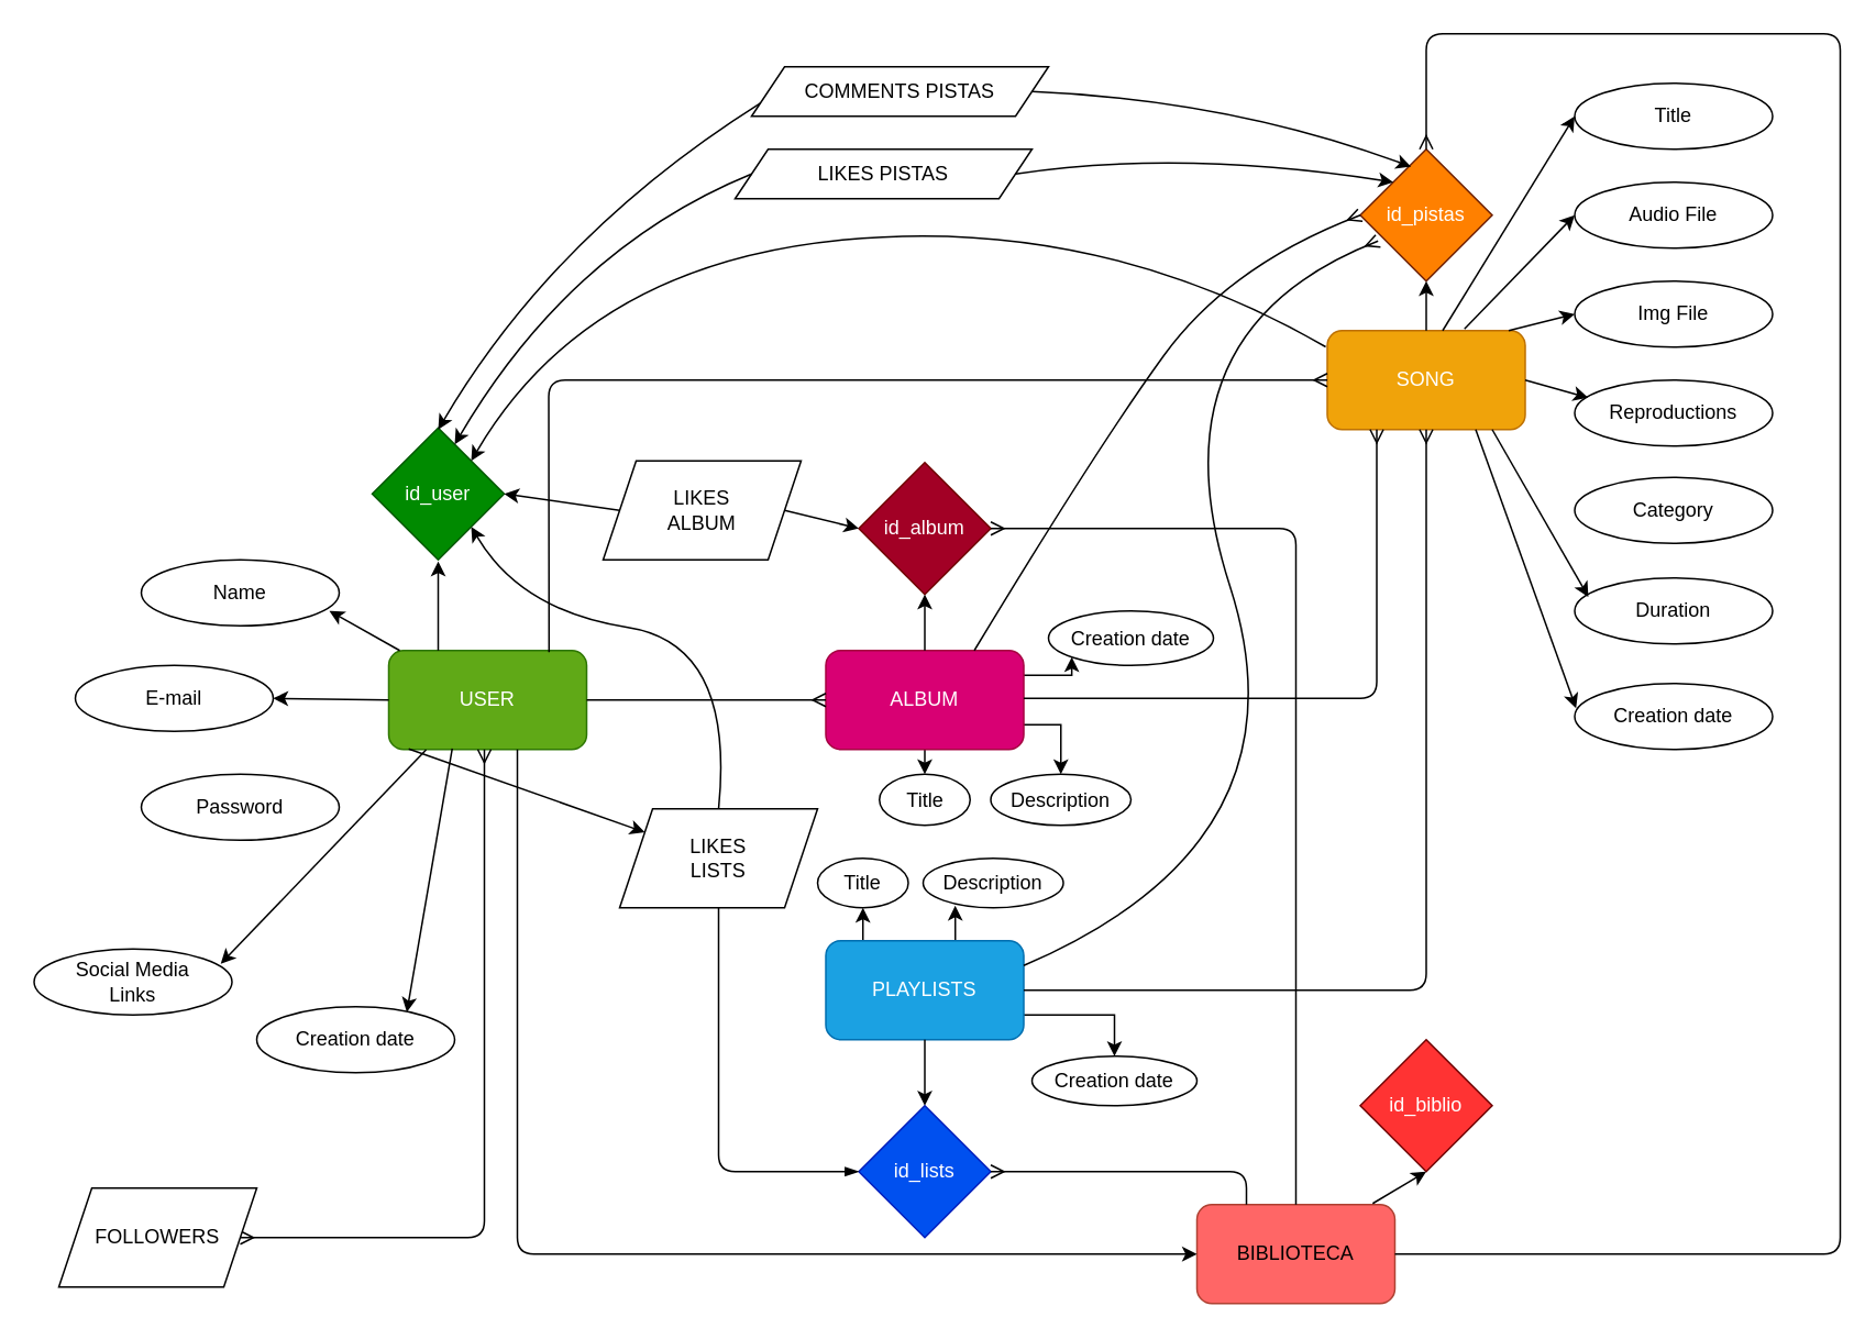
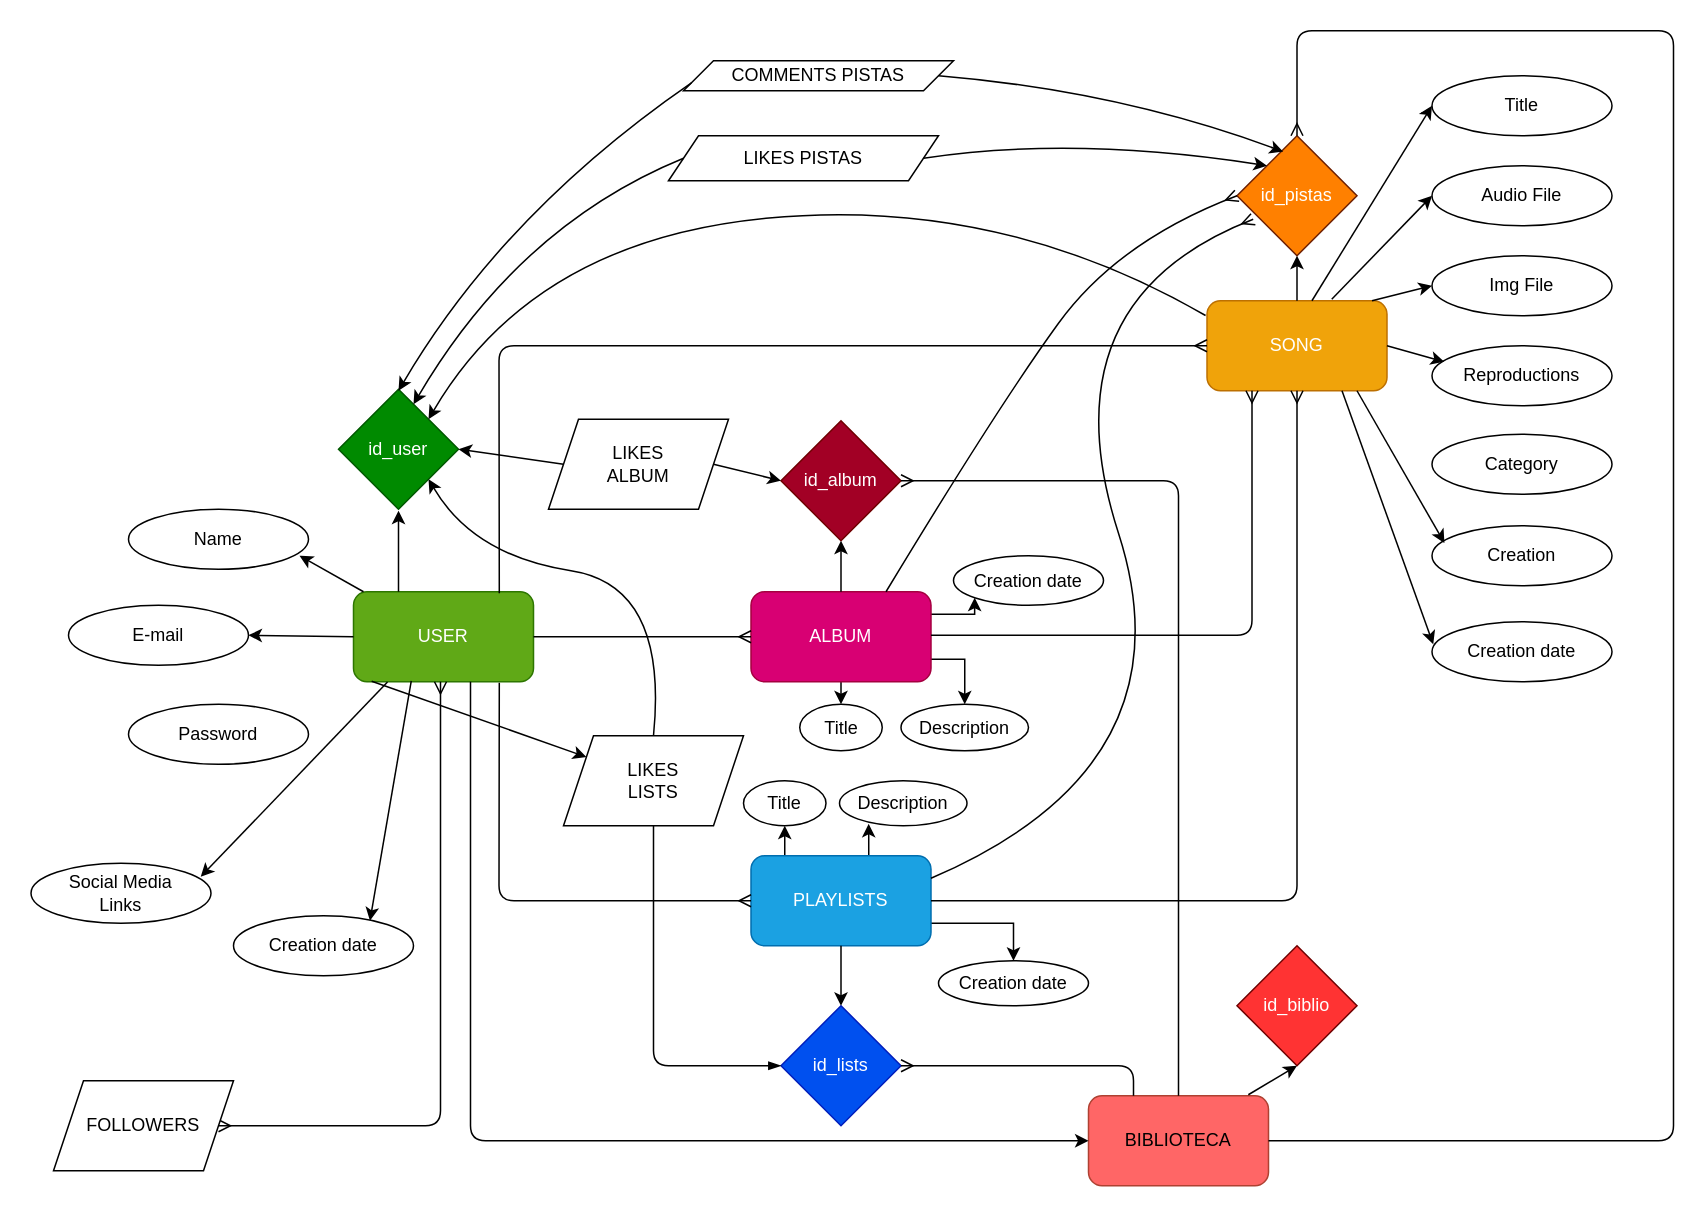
- <mxCell id="50" value="COMMENTS PISTAS" style="shape=parallelogram;perimeter=parallelogramPerimeter;whiteSpace=wrap;html=1;fixedSize=1;" parent="1" vertex="1"><mxGeometry x="455" y="40" width="180" height="30" as="geometry" /></mxCell>
+ <mxCell id="50" value="COMMENTS PISTAS" style="shape=parallelogram;perimeter=parallelogramPerimeter;whiteSpace=wrap;html=1;fixedSize=1;" parent="1" vertex="1"><mxGeometry x="455" y="40" width="180" height="20" as="geometry" /></mxCell>
- <mxCell id="55" value="Duration" style="ellipse;whiteSpace=wrap;html=1;" parent="1" vertex="1"><mxGeometry x="954" y="350" width="120" height="40" as="geometry" /></mxCell>
+ <mxCell id="55" value="Creation" style="ellipse;whiteSpace=wrap;html=1;" parent="1" vertex="1"><mxGeometry x="954" y="350" width="120" height="40" as="geometry" /></mxCell>
+ <mxCell id="19" value="" style="endArrow=ERmany;html=1;exitX=0.81;exitY=1.011;exitDx=0;exitDy=0;entryX=0;entryY=0.5;entryDx=0;entryDy=0;endFill=0;exitPerimeter=0;" parent="1" source="2" target="11" edge="1"><mxGeometry width="50" height="50" relative="1" as="geometry"><mxPoint x="355" y="639.5" as="sourcePoint" /><mxPoint x="500" y="639.5" as="targetPoint" /><Array as="points"><mxPoint x="332" y="600" /></Array></mxGeometry></mxCell>
